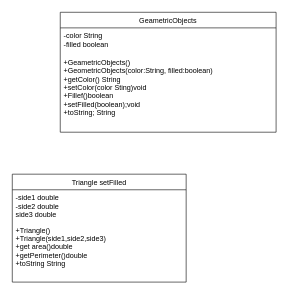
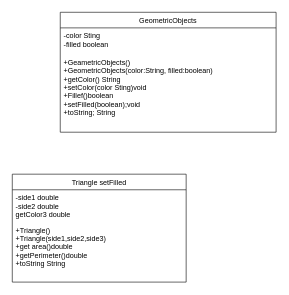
- <mxCell id="2" value="GeametricObjects" style="swimlane;fontStyle=0;childLayout=stackLayout;horizontal=1;startSize=26;fillColor=none;horizontalStack=0;resizeParent=1;resizeParentMax=0;resizeLast=0;collapsible=1;marginBottom=0;" vertex="1" parent="1"><mxGeometry x="100" y="20" width="360" height="200" as="geometry" /></mxCell>
+ <mxCell id="2" value="GeometricObjects" style="swimlane;fontStyle=0;childLayout=stackLayout;horizontal=1;startSize=26;fillColor=none;horizontalStack=0;resizeParent=1;resizeParentMax=0;resizeLast=0;collapsible=1;marginBottom=0;" vertex="1" parent="1"><mxGeometry x="100" y="20" width="360" height="200" as="geometry" /></mxCell>
- <mxCell id="3" value="-color String&#10;-filled boolean" style="text;strokeColor=none;fillColor=none;align=left;verticalAlign=top;spacingLeft=4;spacingRight=4;overflow=hidden;rotatable=0;points=[[0,0.5],[1,0.5]];portConstraint=eastwest;" vertex="1" parent="2"><mxGeometry y="26" width="360" height="44" as="geometry" /></mxCell>
+ <mxCell id="3" value="-color Sting&#10;-filled boolean" style="text;strokeColor=none;fillColor=none;align=left;verticalAlign=top;spacingLeft=4;spacingRight=4;overflow=hidden;rotatable=0;points=[[0,0.5],[1,0.5]];portConstraint=eastwest;" vertex="1" parent="2"><mxGeometry y="26" width="360" height="44" as="geometry" /></mxCell>
- <mxCell id="6" value="-side1 double&#10;-side2 double&#10;side3 double" style="text;strokeColor=none;fillColor=none;align=left;verticalAlign=top;spacingLeft=4;spacingRight=4;overflow=hidden;rotatable=0;points=[[0,0.5],[1,0.5]];portConstraint=eastwest;" vertex="1" parent="5"><mxGeometry y="26" width="290" height="54" as="geometry" /></mxCell>
+ <mxCell id="6" value="-side1 double&#10;-side2 double&#10;getColor3 double" style="text;strokeColor=none;fillColor=none;align=left;verticalAlign=top;spacingLeft=4;spacingRight=4;overflow=hidden;rotatable=0;points=[[0,0.5],[1,0.5]];portConstraint=eastwest;" vertex="1" parent="5"><mxGeometry y="26" width="290" height="54" as="geometry" /></mxCell>
